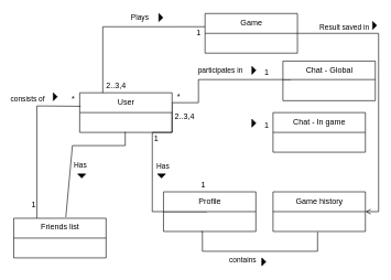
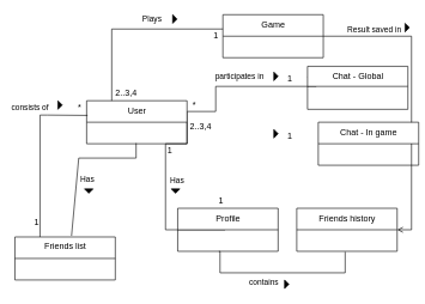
- <mxCell id="36" value="Chat - In game" style="swimlane;fontStyle=0;align=center;verticalAlign=top;childLayout=stackLayout;horizontal=1;startSize=30;horizontalStack=0;resizeParent=1;resizeParentMax=0;resizeLast=0;collapsible=0;marginBottom=0;html=1;" vertex="1" parent="1"><mxGeometry x="413" y="170" width="140" height="60" as="geometry" /></mxCell>
+ <mxCell id="36" value="Chat - In game" style="swimlane;fontStyle=0;align=center;verticalAlign=top;childLayout=stackLayout;horizontal=1;startSize=30;horizontalStack=0;resizeParent=1;resizeParentMax=0;resizeLast=0;collapsible=0;marginBottom=0;html=1;" vertex="1" parent="1"><mxGeometry x="443" y="170" width="140" height="60" as="geometry" /></mxCell>
- <mxCell id="11" value="Game history" style="swimlane;fontStyle=0;align=center;verticalAlign=top;childLayout=stackLayout;horizontal=1;startSize=30;horizontalStack=0;resizeParent=1;resizeParentMax=0;resizeLast=0;collapsible=0;marginBottom=0;html=1;" vertex="1" parent="1"><mxGeometry x="413" y="290" width="140" height="60" as="geometry" /></mxCell>
+ <mxCell id="11" value="Friends history" style="swimlane;fontStyle=0;align=center;verticalAlign=top;childLayout=stackLayout;horizontal=1;startSize=30;horizontalStack=0;resizeParent=1;resizeParentMax=0;resizeLast=0;collapsible=0;marginBottom=0;html=1;" vertex="1" parent="1"><mxGeometry x="413" y="290" width="140" height="60" as="geometry" /></mxCell>
